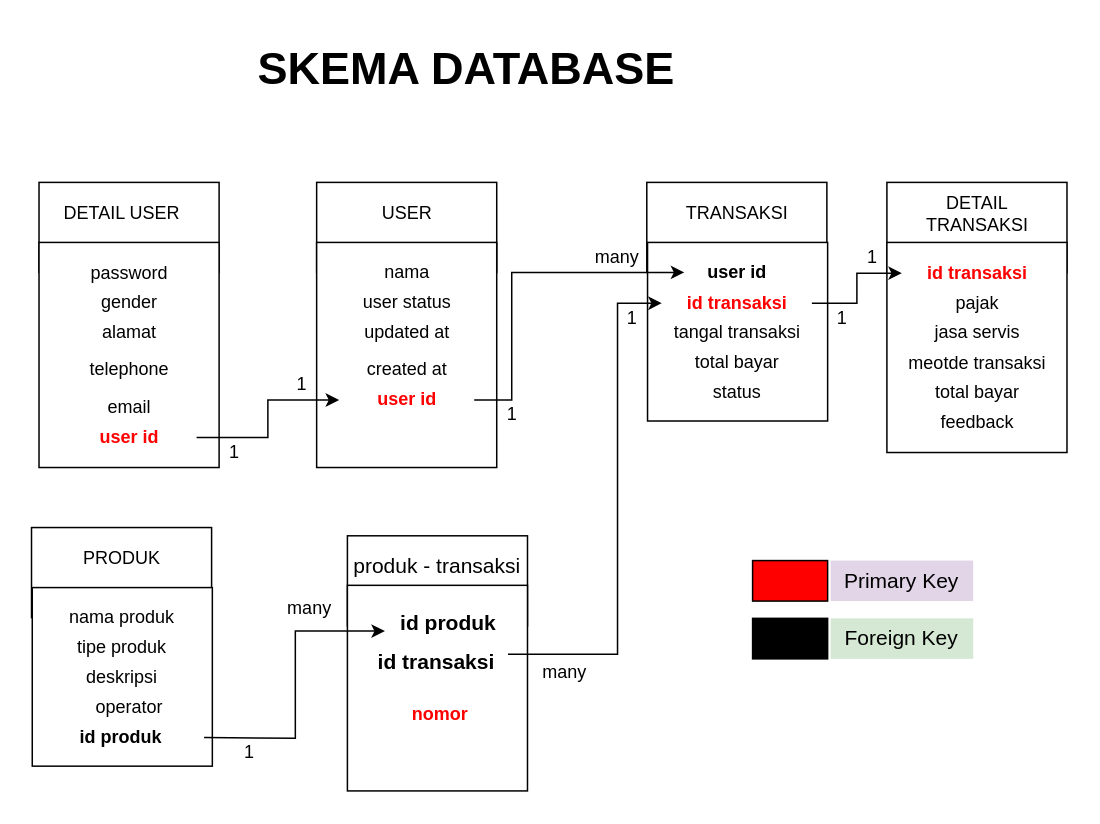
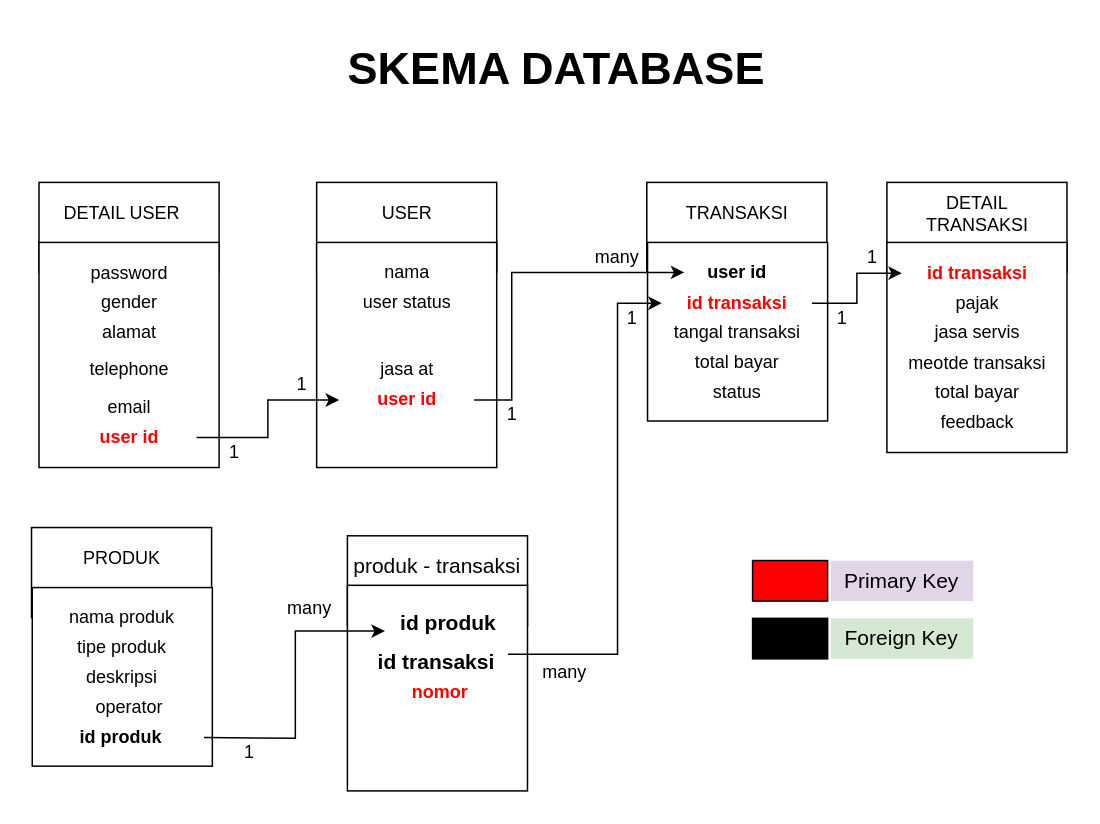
- <mxCell id="54" value="SKEMA DATABASE" style="text;html=1;strokeColor=none;fillColor=none;align=center;verticalAlign=middle;whiteSpace=wrap;rounded=0;fontStyle=1;fontSize=30;" vertex="1" parent="1"><mxGeometry x="105.5" y="20" width="409" height="50" as="geometry" /></mxCell>
+ <mxCell id="54" value="SKEMA DATABASE" style="text;html=1;strokeColor=none;fillColor=none;align=center;verticalAlign=middle;whiteSpace=wrap;rounded=0;fontStyle=1;fontSize=30;" vertex="1" parent="1"><mxGeometry x="165.5" y="20" width="409" height="50" as="geometry" /></mxCell>
- <mxCell id="7" value="updated at" style="text;html=1;strokeColor=none;fillColor=none;align=center;verticalAlign=middle;whiteSpace=wrap;rounded=0;" vertex="1" parent="1"><mxGeometry x="230.5" y="211" width="80" height="20" as="geometry" /></mxCell>
- <mxCell id="8" value="created at" style="text;html=1;strokeColor=none;fillColor=none;align=center;verticalAlign=middle;whiteSpace=wrap;rounded=0;" vertex="1" parent="1"><mxGeometry x="230.5" y="236" width="80" height="20" as="geometry" /></mxCell>
+ <mxCell id="8" value="jasa at" style="text;html=1;strokeColor=none;fillColor=none;align=center;verticalAlign=middle;whiteSpace=wrap;rounded=0;" vertex="1" parent="1"><mxGeometry x="230.5" y="236" width="80" height="20" as="geometry" /></mxCell>
- <mxCell id="69" value="nomor" style="text;html=1;strokeColor=none;fillColor=none;align=center;verticalAlign=middle;whiteSpace=wrap;rounded=0;labelBackgroundColor=none;fontColor=#FF0000;fontStyle=1" vertex="1" parent="1"><mxGeometry x="248" y="466" width="90" height="20" as="geometry" /></mxCell>
+ <mxCell id="69" value="nomor" style="text;html=1;strokeColor=none;fillColor=none;align=center;verticalAlign=middle;whiteSpace=wrap;rounded=0;labelBackgroundColor=none;fontColor=#FF0000;fontStyle=1" vertex="1" parent="1"><mxGeometry x="248" y="451" width="90" height="20" as="geometry" /></mxCell>
